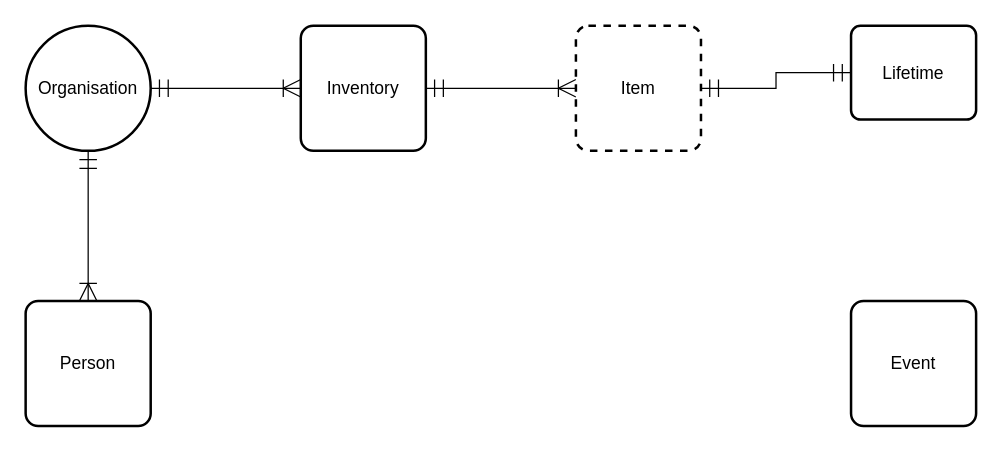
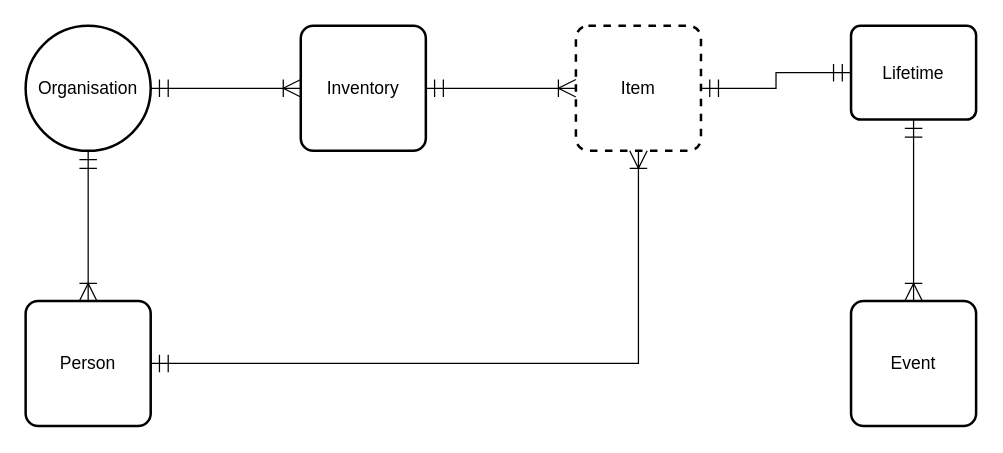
+ <mxCell id="8" style="edgeStyle=orthogonalEdgeStyle;rounded=0;orthogonalLoop=1;jettySize=auto;html=1;exitX=0.5;exitY=1;exitDx=0;exitDy=0;entryX=0.5;entryY=0;entryDx=0;entryDy=0;startArrow=ERmandOne;startFill=0;startSize=12;endArrow=ERoneToMany;endFill=0;endSize=12;" parent="1" source="9" target="10" edge="1"><mxGeometry relative="1" as="geometry" /></mxCell>
+ <mxCell id="12" style="edgeStyle=orthogonalEdgeStyle;rounded=0;orthogonalLoop=1;jettySize=auto;html=1;exitX=1;exitY=0.5;exitDx=0;exitDy=0;entryX=0.5;entryY=1;entryDx=0;entryDy=0;endArrow=ERoneToMany;endFill=0;startSize=12;endSize=12;startArrow=ERmandOne;startFill=0;" parent="1" source="13" target="7" edge="1"><mxGeometry relative="1" as="geometry" /></mxCell>
